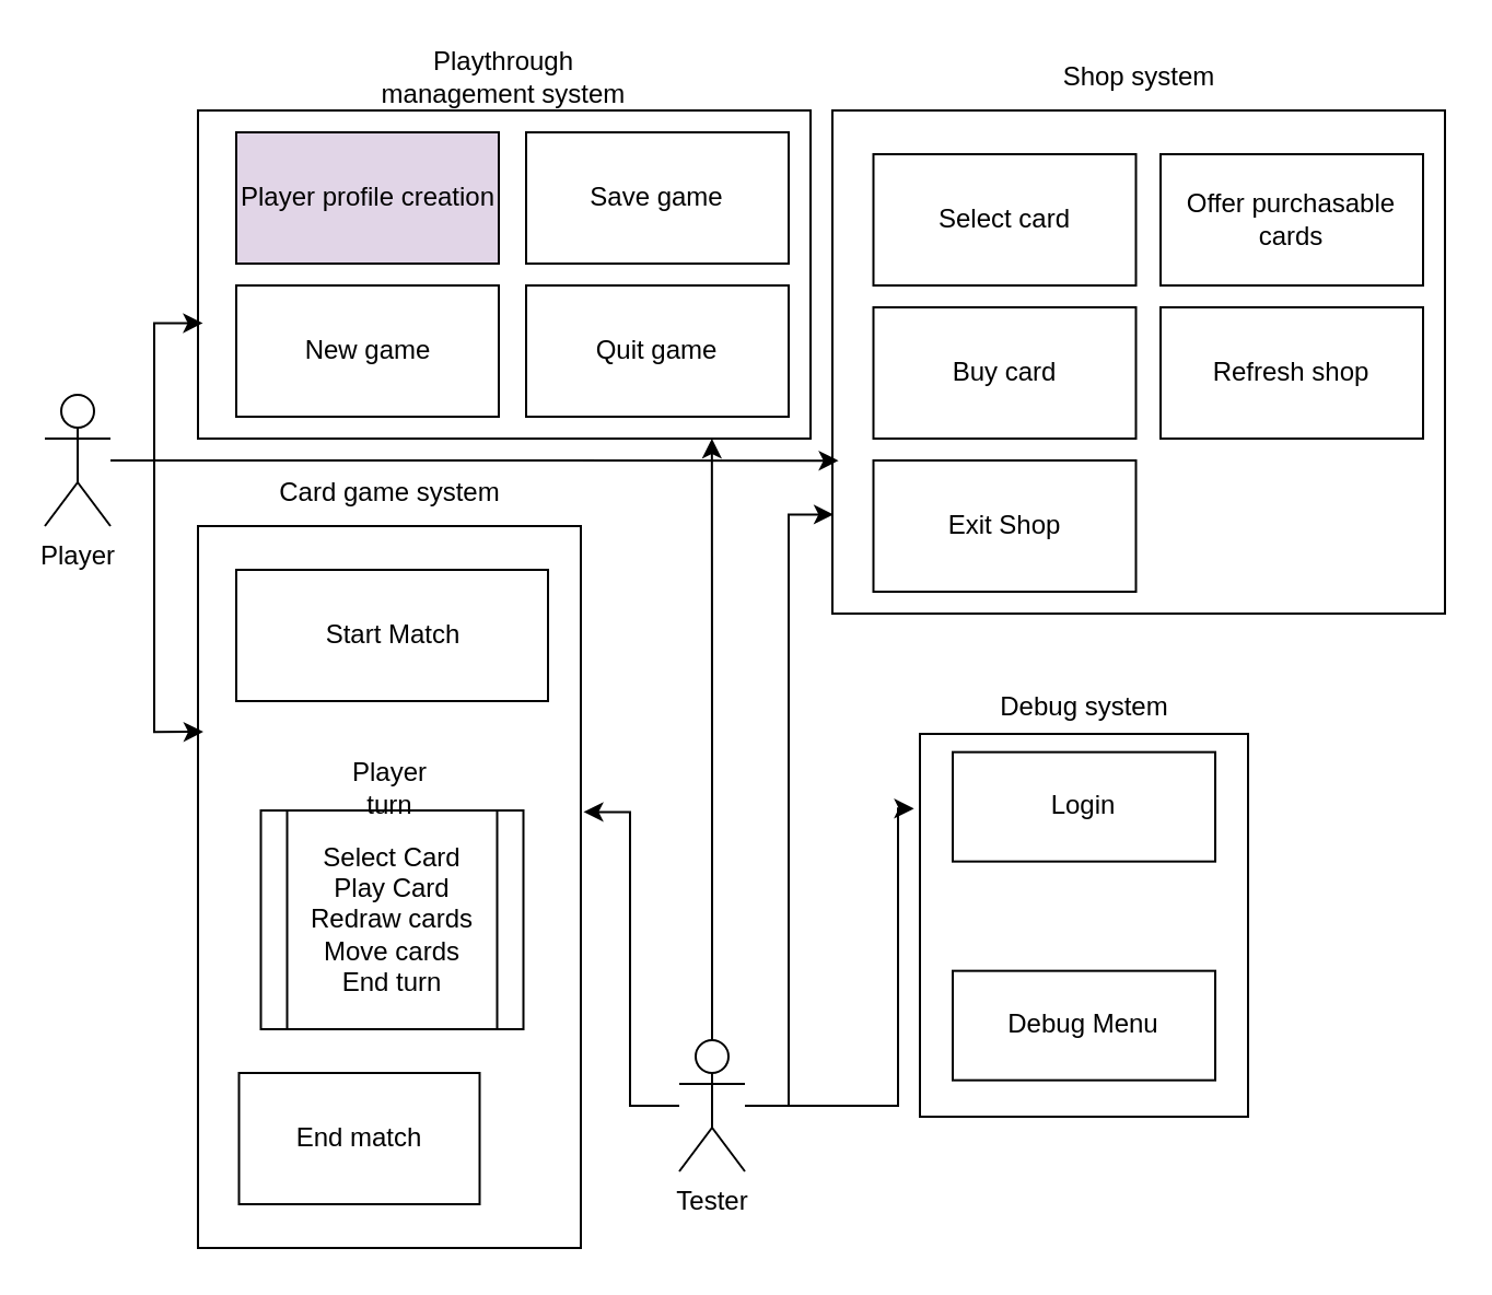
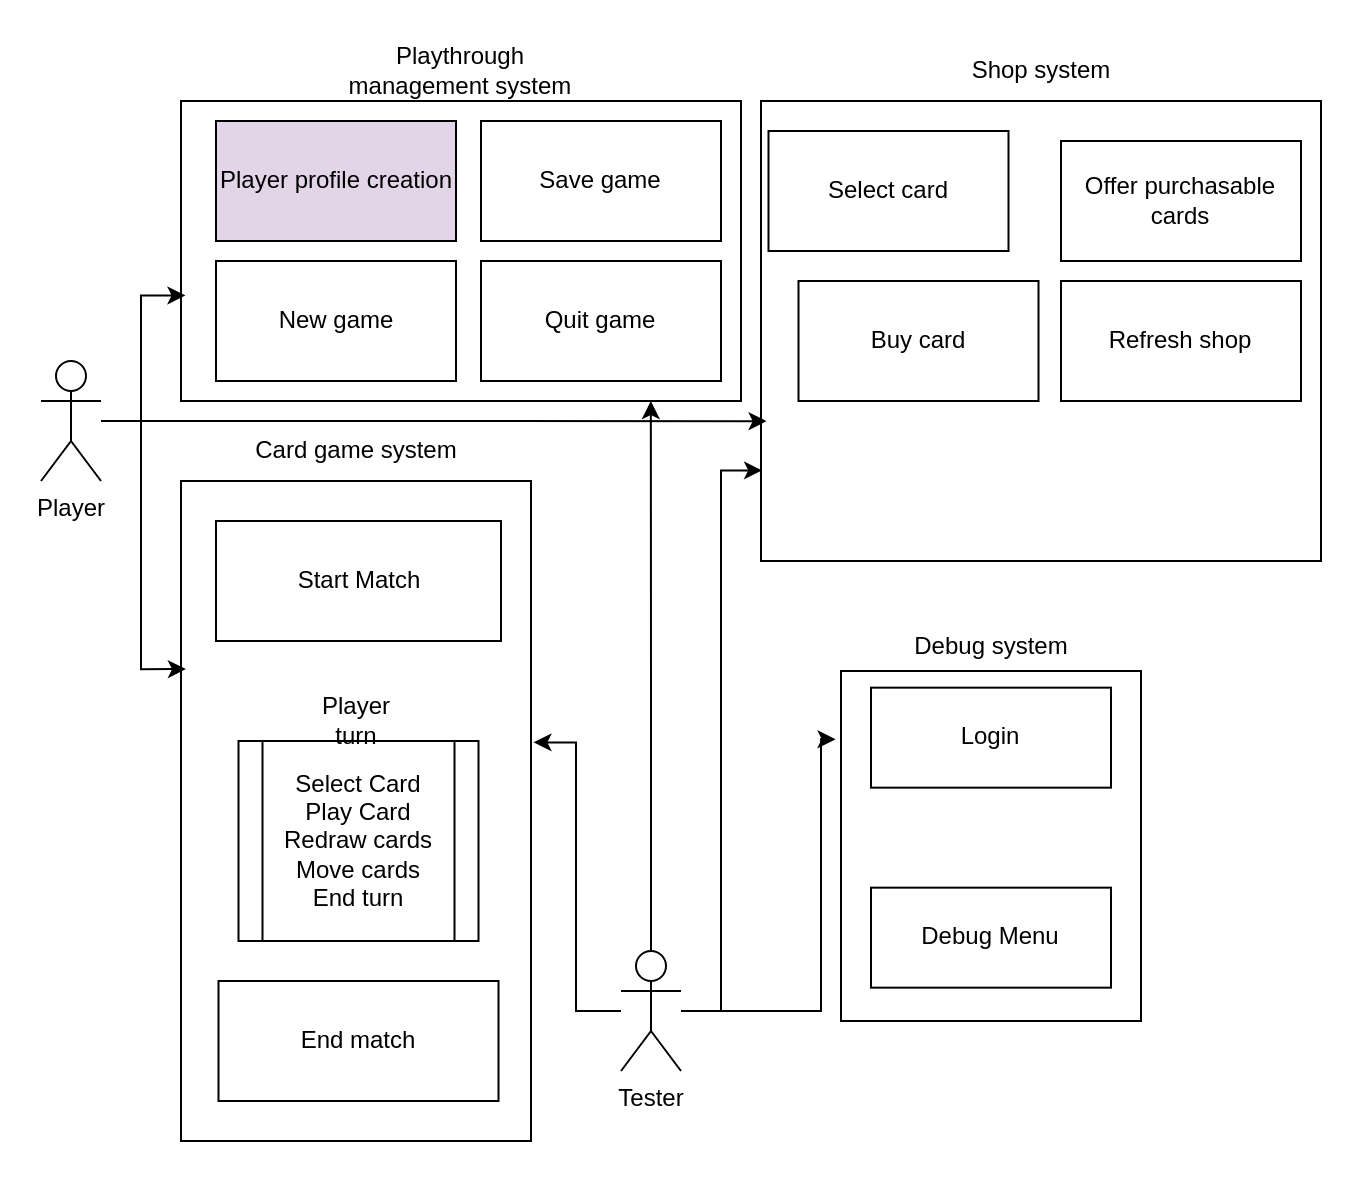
- <mxCell id="32" value="Select card" style="rounded=0;whiteSpace=wrap;html=1;" vertex="1" parent="25"><mxGeometry x="18.75" y="50" width="120" height="60" as="geometry" /></mxCell>
+ <mxCell id="32" value="Select card" style="rounded=0;whiteSpace=wrap;html=1;" vertex="1" parent="25"><mxGeometry x="3.75" y="45" width="120" height="60" as="geometry" /></mxCell>
- <mxCell id="31" value="Exit Shop" style="rounded=0;whiteSpace=wrap;html=1;container=0;" vertex="1" parent="25"><mxGeometry x="18.75" y="190" width="120" height="60" as="geometry" /></mxCell>
- <mxCell id="15" value="End match" style="rounded=0;whiteSpace=wrap;html=1;" vertex="1" parent="11"><mxGeometry x="18.75" y="280" width="110" height="60" as="geometry" /></mxCell>
+ <mxCell id="15" value="End match" style="rounded=0;whiteSpace=wrap;html=1;" vertex="1" parent="11"><mxGeometry x="18.75" y="280" width="140" height="60" as="geometry" /></mxCell>
